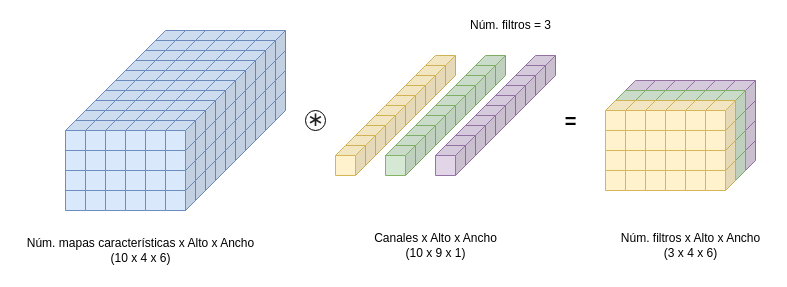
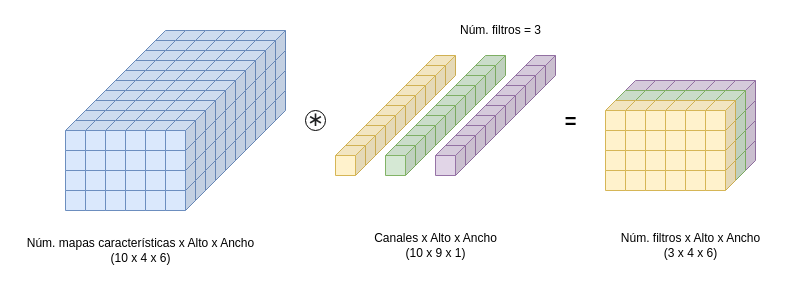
- <mxCell id="244" value="Núm. filtros = 3" style="text;html=1;align=center;verticalAlign=middle;resizable=0;points=[];autosize=1;" vertex="1" parent="1"><mxGeometry x="460" y="15" width="100" height="20" as="geometry" /></mxCell>
+ <mxCell id="244" value="Núm. filtros = 3" style="text;html=1;align=center;verticalAlign=middle;resizable=0;points=[];autosize=1;" vertex="1" parent="1"><mxGeometry x="450" y="20" width="100" height="20" as="geometry" /></mxCell>
